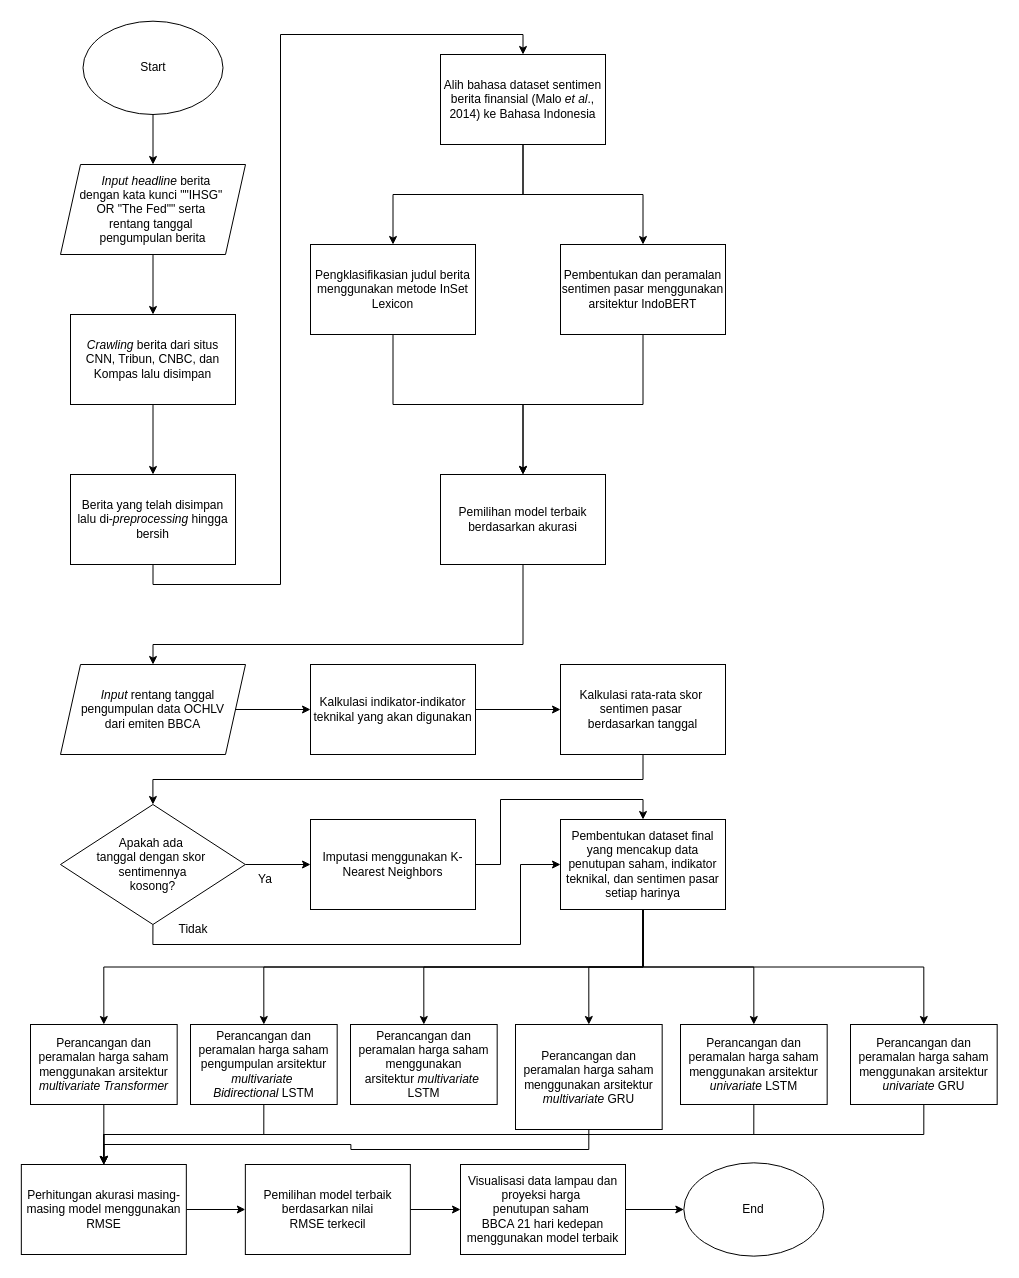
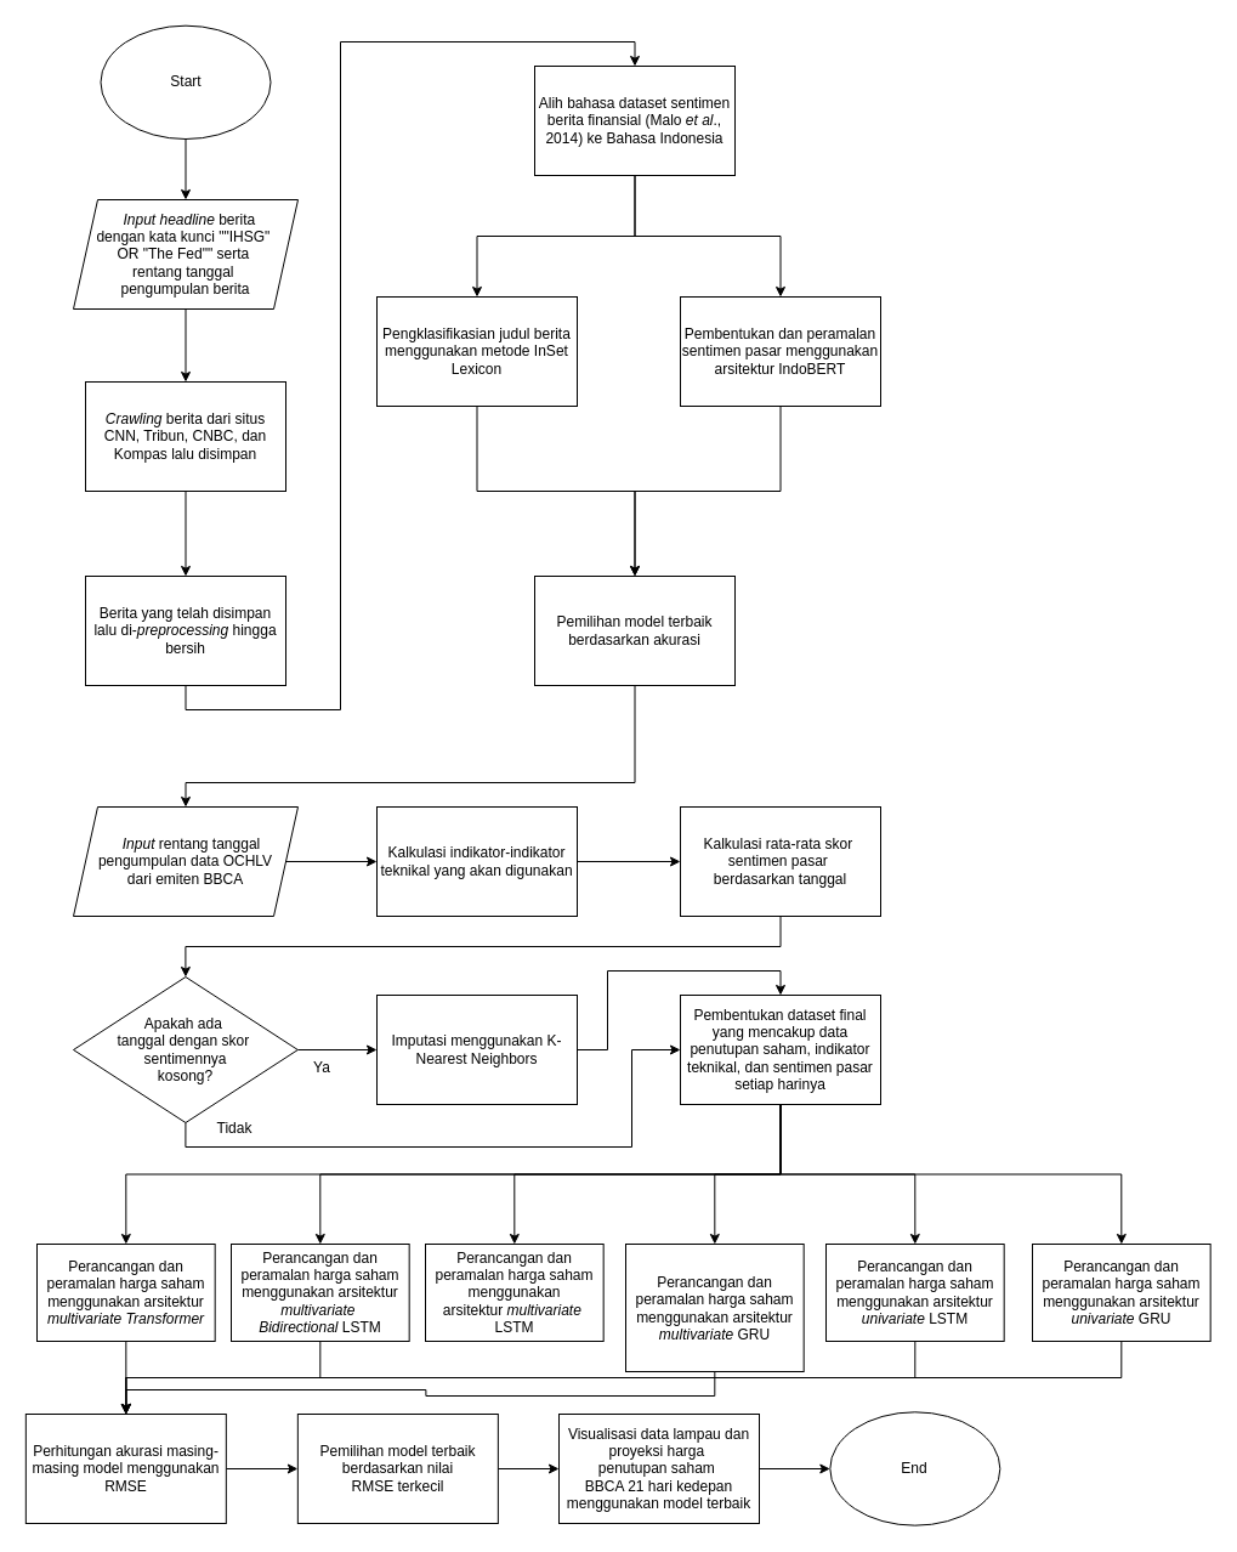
- <mxCell id="42" value="Perancangan&amp;nbsp;dan peramalan harga saham pengumpulan arsitektur &lt;i&gt;multivariate&amp;nbsp;&lt;/i&gt;&lt;div&gt;&lt;i&gt;Bidirectional &lt;/i&gt;LSTM&lt;/div&gt;" style="rounded=0;whiteSpace=wrap;html=1;" parent="1" vertex="1"><mxGeometry x="190" y="1024" width="146.67" height="80" as="geometry" /></mxCell>
+ <mxCell id="42" value="Perancangan&amp;nbsp;dan peramalan harga saham menggunakan arsitektur &lt;i&gt;multivariate&amp;nbsp;&lt;/i&gt;&lt;div&gt;&lt;i&gt;Bidirectional &lt;/i&gt;LSTM&lt;/div&gt;" style="rounded=0;whiteSpace=wrap;html=1;" parent="1" vertex="1"><mxGeometry x="190" y="1024" width="146.67" height="80" as="geometry" /></mxCell>
